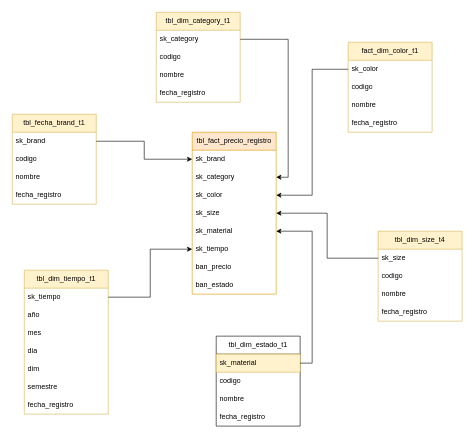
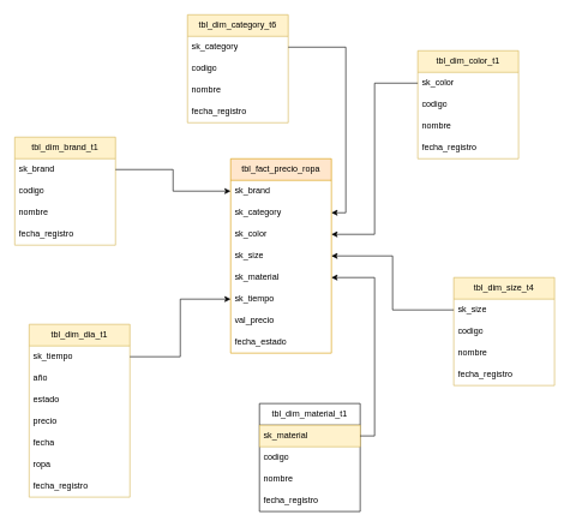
- <mxCell id="7" value="tbl_dim_category_t1" style="swimlane;fontStyle=0;childLayout=stackLayout;horizontal=1;startSize=30;horizontalStack=0;resizeParent=1;resizeParentMax=0;resizeLast=0;collapsible=1;marginBottom=0;whiteSpace=wrap;html=1;fillColor=#fff2cc;strokeColor=#d6b656;" vertex="1" parent="1"><mxGeometry x="260" y="20" width="140" height="150" as="geometry" /></mxCell>
+ <mxCell id="7" value="tbl_dim_category_t6" style="swimlane;fontStyle=0;childLayout=stackLayout;horizontal=1;startSize=30;horizontalStack=0;resizeParent=1;resizeParentMax=0;resizeLast=0;collapsible=1;marginBottom=0;whiteSpace=wrap;html=1;fillColor=#fff2cc;strokeColor=#d6b656;" vertex="1" parent="1"><mxGeometry x="260" y="20" width="140" height="150" as="geometry" /></mxCell>
- <mxCell id="12" value="fact_dim_color_t1" style="swimlane;fontStyle=0;childLayout=stackLayout;horizontal=1;startSize=30;horizontalStack=0;resizeParent=1;resizeParentMax=0;resizeLast=0;collapsible=1;marginBottom=0;whiteSpace=wrap;html=1;fillColor=#fff2cc;strokeColor=#d6b656;" vertex="1" parent="1"><mxGeometry x="580" y="70" width="140" height="150" as="geometry" /></mxCell>
+ <mxCell id="12" value="tbl_dim_color_t1" style="swimlane;fontStyle=0;childLayout=stackLayout;horizontal=1;startSize=30;horizontalStack=0;resizeParent=1;resizeParentMax=0;resizeLast=0;collapsible=1;marginBottom=0;whiteSpace=wrap;html=1;fillColor=#fff2cc;strokeColor=#d6b656;" vertex="1" parent="1"><mxGeometry x="580" y="70" width="140" height="150" as="geometry" /></mxCell>
- <mxCell id="2" value="tbl_fecha_brand_t1" style="swimlane;fontStyle=0;childLayout=stackLayout;horizontal=1;startSize=30;horizontalStack=0;resizeParent=1;resizeParentMax=0;resizeLast=0;collapsible=1;marginBottom=0;whiteSpace=wrap;html=1;fillColor=#fff2cc;strokeColor=#d6b656;" vertex="1" parent="1"><mxGeometry x="20" y="190" width="140" height="150" as="geometry" /></mxCell>
+ <mxCell id="2" value="tbl_dim_brand_t1" style="swimlane;fontStyle=0;childLayout=stackLayout;horizontal=1;startSize=30;horizontalStack=0;resizeParent=1;resizeParentMax=0;resizeLast=0;collapsible=1;marginBottom=0;whiteSpace=wrap;html=1;fillColor=#fff2cc;strokeColor=#d6b656;" vertex="1" parent="1"><mxGeometry x="20" y="190" width="140" height="150" as="geometry" /></mxCell>
- <mxCell id="27" value="tbl_fact_precio_registro" style="swimlane;fontStyle=0;childLayout=stackLayout;horizontal=1;startSize=30;horizontalStack=0;resizeParent=1;resizeParentMax=0;resizeLast=0;collapsible=1;marginBottom=0;whiteSpace=wrap;html=1;fillColor=#ffe6cc;strokeColor=#d79b00;" vertex="1" parent="1"><mxGeometry x="320" y="220" width="140" height="270" as="geometry" /></mxCell>
+ <mxCell id="27" value="tbl_fact_precio_ropa" style="swimlane;fontStyle=0;childLayout=stackLayout;horizontal=1;startSize=30;horizontalStack=0;resizeParent=1;resizeParentMax=0;resizeLast=0;collapsible=1;marginBottom=0;whiteSpace=wrap;html=1;fillColor=#ffe6cc;strokeColor=#d79b00;" vertex="1" parent="1"><mxGeometry x="320" y="220" width="140" height="270" as="geometry" /></mxCell>
- <mxCell id="34" value="ban_precio" style="text;strokeColor=none;fillColor=none;align=left;verticalAlign=middle;spacingLeft=4;spacingRight=4;overflow=hidden;points=[[0,0.5],[1,0.5]];portConstraint=eastwest;rotatable=0;whiteSpace=wrap;html=1;" vertex="1" parent="27"><mxGeometry y="210" width="140" height="30" as="geometry" /></mxCell>
+ <mxCell id="34" value="val_precio" style="text;strokeColor=none;fillColor=none;align=left;verticalAlign=middle;spacingLeft=4;spacingRight=4;overflow=hidden;points=[[0,0.5],[1,0.5]];portConstraint=eastwest;rotatable=0;whiteSpace=wrap;html=1;" vertex="1" parent="27"><mxGeometry y="210" width="140" height="30" as="geometry" /></mxCell>
- <mxCell id="36" value="tbl_dim_tiempo_t1" style="swimlane;fontStyle=0;childLayout=stackLayout;horizontal=1;startSize=30;horizontalStack=0;resizeParent=1;resizeParentMax=0;resizeLast=0;collapsible=1;marginBottom=0;whiteSpace=wrap;html=1;fillColor=#fff2cc;strokeColor=#d6b656;" vertex="1" parent="1"><mxGeometry x="40" y="450" width="140" height="240" as="geometry" /></mxCell>
+ <mxCell id="36" value="tbl_dim_dia_t1" style="swimlane;fontStyle=0;childLayout=stackLayout;horizontal=1;startSize=30;horizontalStack=0;resizeParent=1;resizeParentMax=0;resizeLast=0;collapsible=1;marginBottom=0;whiteSpace=wrap;html=1;fillColor=#fff2cc;strokeColor=#d6b656;" vertex="1" parent="1"><mxGeometry x="40" y="450" width="140" height="240" as="geometry" /></mxCell>
- <mxCell id="35" value="ban_estado" style="text;strokeColor=none;fillColor=none;align=left;verticalAlign=middle;spacingLeft=4;spacingRight=4;overflow=hidden;points=[[0,0.5],[1,0.5]];portConstraint=eastwest;rotatable=0;whiteSpace=wrap;html=1;" vertex="1" parent="27"><mxGeometry y="240" width="140" height="30" as="geometry" /></mxCell>
+ <mxCell id="35" value="fecha_estado" style="text;strokeColor=none;fillColor=none;align=left;verticalAlign=middle;spacingLeft=4;spacingRight=4;overflow=hidden;points=[[0,0.5],[1,0.5]];portConstraint=eastwest;rotatable=0;whiteSpace=wrap;html=1;" vertex="1" parent="27"><mxGeometry y="240" width="140" height="30" as="geometry" /></mxCell>
- <mxCell id="39" value="mes" style="text;strokeColor=none;fillColor=none;align=left;verticalAlign=middle;spacingLeft=4;spacingRight=4;overflow=hidden;points=[[0,0.5],[1,0.5]];portConstraint=eastwest;rotatable=0;whiteSpace=wrap;html=1;" vertex="1" parent="36"><mxGeometry y="90" width="140" height="30" as="geometry" /></mxCell>
+ <mxCell id="39" value="estado" style="text;strokeColor=none;fillColor=none;align=left;verticalAlign=middle;spacingLeft=4;spacingRight=4;overflow=hidden;points=[[0,0.5],[1,0.5]];portConstraint=eastwest;rotatable=0;whiteSpace=wrap;html=1;" vertex="1" parent="36"><mxGeometry y="90" width="140" height="30" as="geometry" /></mxCell>
- <mxCell id="22" value="tbl_dim_estado_t1" style="swimlane;fontStyle=0;childLayout=stackLayout;horizontal=1;startSize=30;horizontalStack=0;resizeParent=1;resizeParentMax=0;resizeLast=0;collapsible=1;marginBottom=0;whiteSpace=wrap;html=1;" vertex="1" parent="1"><mxGeometry x="360" y="560" width="140" height="150" as="geometry" /></mxCell>
+ <mxCell id="22" value="tbl_dim_material_t1" style="swimlane;fontStyle=0;childLayout=stackLayout;horizontal=1;startSize=30;horizontalStack=0;resizeParent=1;resizeParentMax=0;resizeLast=0;collapsible=1;marginBottom=0;whiteSpace=wrap;html=1;" vertex="1" parent="1"><mxGeometry x="360" y="560" width="140" height="150" as="geometry" /></mxCell>
- <mxCell id="40" value="dia" style="text;strokeColor=none;fillColor=none;align=left;verticalAlign=middle;spacingLeft=4;spacingRight=4;overflow=hidden;points=[[0,0.5],[1,0.5]];portConstraint=eastwest;rotatable=0;whiteSpace=wrap;html=1;" vertex="1" parent="36"><mxGeometry y="120" width="140" height="30" as="geometry" /></mxCell>
+ <mxCell id="40" value="precio" style="text;strokeColor=none;fillColor=none;align=left;verticalAlign=middle;spacingLeft=4;spacingRight=4;overflow=hidden;points=[[0,0.5],[1,0.5]];portConstraint=eastwest;rotatable=0;whiteSpace=wrap;html=1;" vertex="1" parent="36"><mxGeometry y="120" width="140" height="30" as="geometry" /></mxCell>
- <mxCell id="41" value="dim" style="text;strokeColor=none;fillColor=none;align=left;verticalAlign=middle;spacingLeft=4;spacingRight=4;overflow=hidden;points=[[0,0.5],[1,0.5]];portConstraint=eastwest;rotatable=0;whiteSpace=wrap;html=1;" vertex="1" parent="36"><mxGeometry y="150" width="140" height="30" as="geometry" /></mxCell>
+ <mxCell id="41" value="fecha" style="text;strokeColor=none;fillColor=none;align=left;verticalAlign=middle;spacingLeft=4;spacingRight=4;overflow=hidden;points=[[0,0.5],[1,0.5]];portConstraint=eastwest;rotatable=0;whiteSpace=wrap;html=1;" vertex="1" parent="36"><mxGeometry y="150" width="140" height="30" as="geometry" /></mxCell>
- <mxCell id="42" value="semestre" style="text;strokeColor=none;fillColor=none;align=left;verticalAlign=middle;spacingLeft=4;spacingRight=4;overflow=hidden;points=[[0,0.5],[1,0.5]];portConstraint=eastwest;rotatable=0;whiteSpace=wrap;html=1;" vertex="1" parent="36"><mxGeometry y="180" width="140" height="30" as="geometry" /></mxCell>
+ <mxCell id="42" value="ropa" style="text;strokeColor=none;fillColor=none;align=left;verticalAlign=middle;spacingLeft=4;spacingRight=4;overflow=hidden;points=[[0,0.5],[1,0.5]];portConstraint=eastwest;rotatable=0;whiteSpace=wrap;html=1;" vertex="1" parent="36"><mxGeometry y="180" width="140" height="30" as="geometry" /></mxCell>
